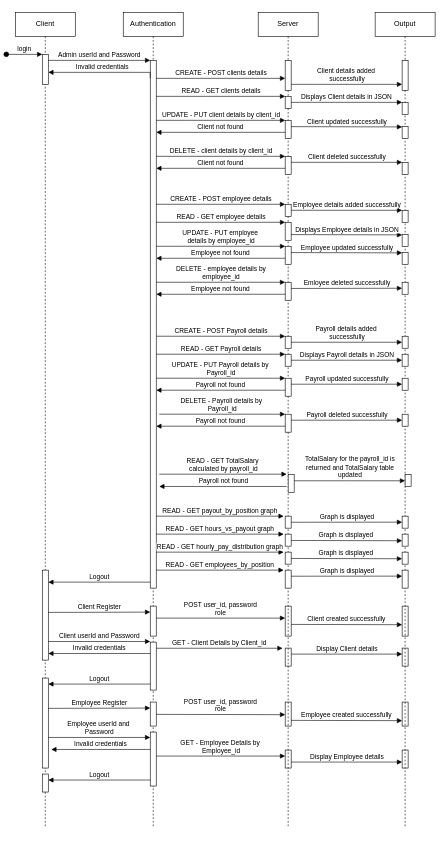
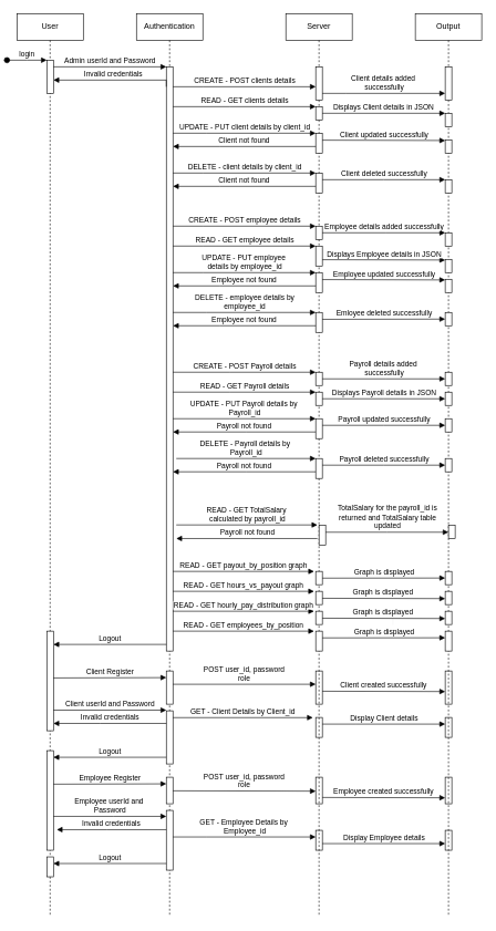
- <mxCell id="2" value="Client" style="shape=umlLifeline;perimeter=lifelinePerimeter;whiteSpace=wrap;html=1;container=0;dropTarget=0;collapsible=0;recursiveResize=0;outlineConnect=0;portConstraint=eastwest;newEdgeStyle={&quot;edgeStyle&quot;:&quot;elbowEdgeStyle&quot;,&quot;elbow&quot;:&quot;vertical&quot;,&quot;curved&quot;:0,&quot;rounded&quot;:0};" parent="1" vertex="1"><mxGeometry x="20" y="20" width="100" height="1360" as="geometry" /></mxCell>
+ <mxCell id="2" value="User" style="shape=umlLifeline;perimeter=lifelinePerimeter;whiteSpace=wrap;html=1;container=0;dropTarget=0;collapsible=0;recursiveResize=0;outlineConnect=0;portConstraint=eastwest;newEdgeStyle={&quot;edgeStyle&quot;:&quot;elbowEdgeStyle&quot;,&quot;elbow&quot;:&quot;vertical&quot;,&quot;curved&quot;:0,&quot;rounded&quot;:0};" parent="1" vertex="1"><mxGeometry x="20" y="20" width="100" height="1360" as="geometry" /></mxCell>
